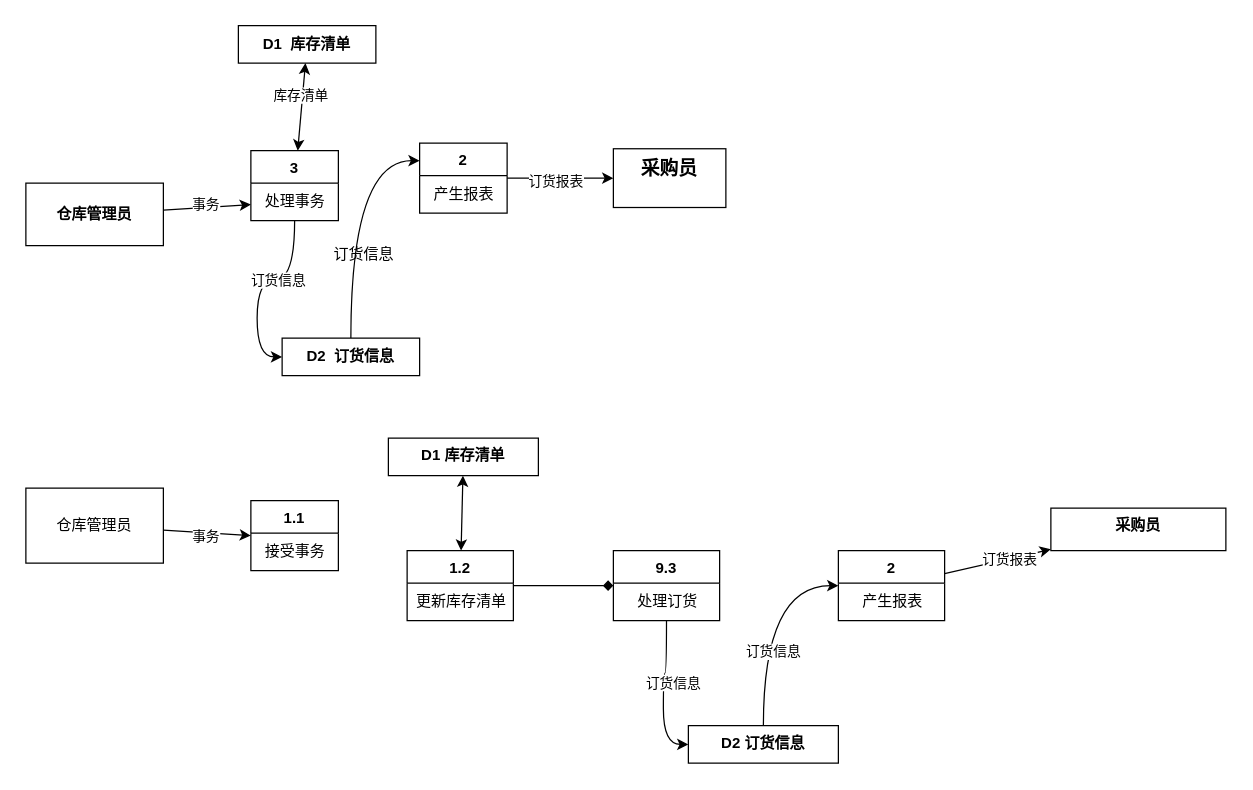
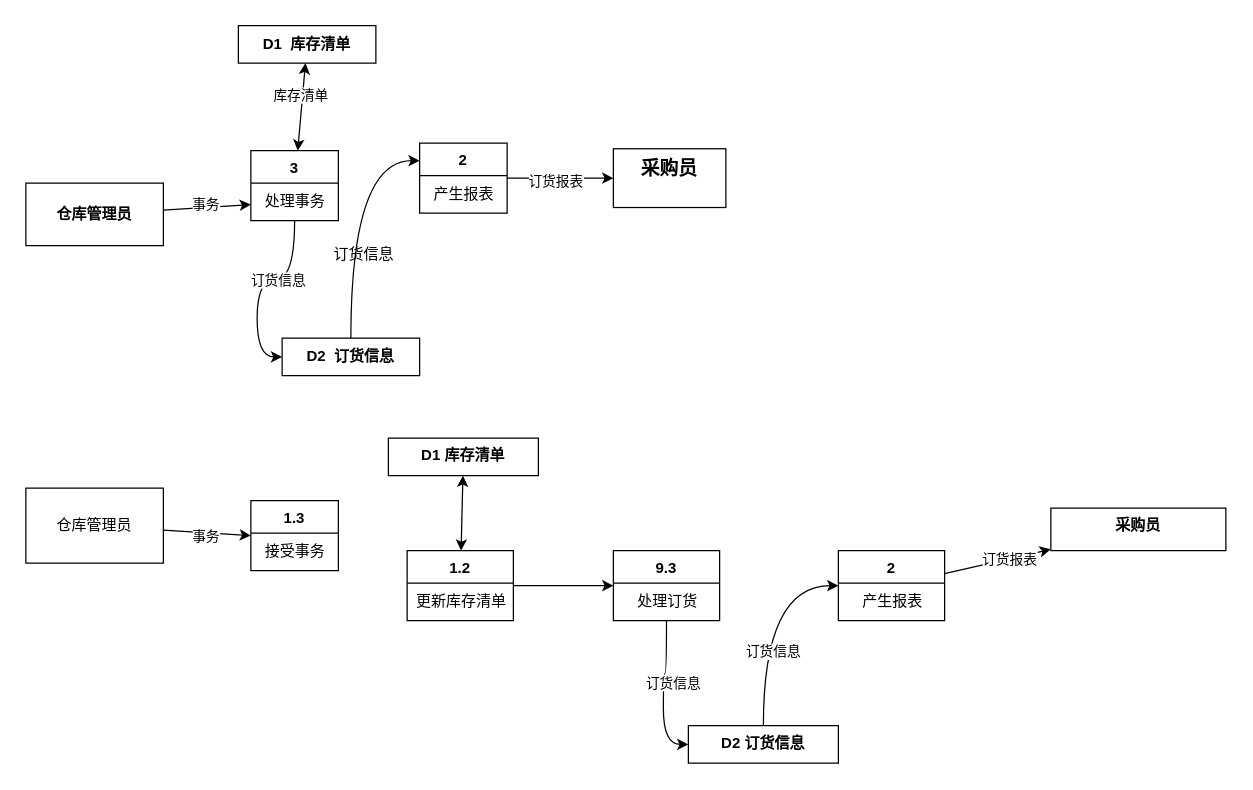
- <mxCell id="23" value="1.1" style="swimlane;fontStyle=1;align=center;verticalAlign=top;childLayout=stackLayout;horizontal=1;startSize=26;horizontalStack=0;resizeParent=1;resizeParentMax=0;resizeLast=0;collapsible=1;marginBottom=0;whiteSpace=wrap;html=1;" vertex="1" parent="1"><mxGeometry x="200" y="400" width="70" height="56" as="geometry" /></mxCell>
+ <mxCell id="23" value="1.3" style="swimlane;fontStyle=1;align=center;verticalAlign=top;childLayout=stackLayout;horizontal=1;startSize=26;horizontalStack=0;resizeParent=1;resizeParentMax=0;resizeLast=0;collapsible=1;marginBottom=0;whiteSpace=wrap;html=1;" vertex="1" parent="1"><mxGeometry x="200" y="400" width="70" height="56" as="geometry" /></mxCell>
- <mxCell id="26" value="" style="edgeStyle=orthogonalEdgeStyle;rounded=0;orthogonalLoop=1;jettySize=auto;html=1;endArrow=diamond;" edge="1" parent="1" source="27" target="32"><mxGeometry relative="1" as="geometry" /></mxCell>
+ <mxCell id="26" value="" style="edgeStyle=orthogonalEdgeStyle;rounded=0;orthogonalLoop=1;jettySize=auto;html=1;" edge="1" parent="1" source="27" target="32"><mxGeometry relative="1" as="geometry" /></mxCell>
